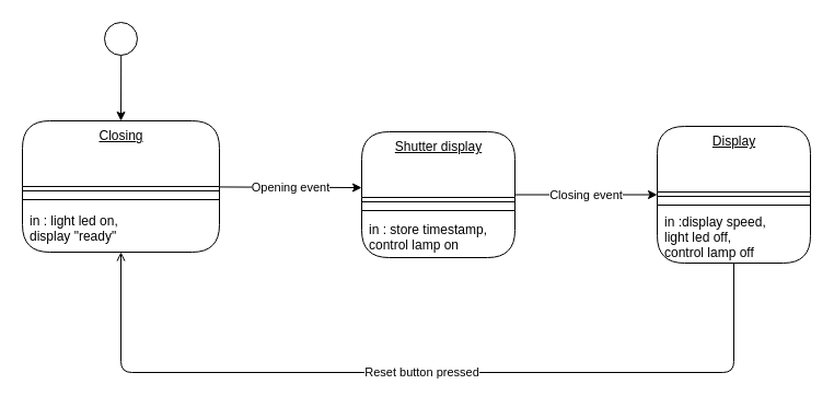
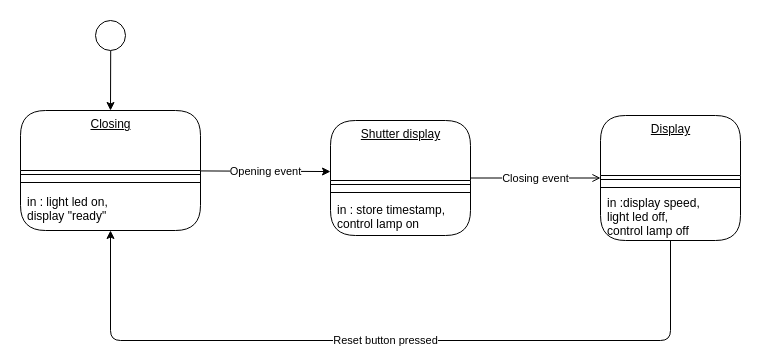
- <mxCell id="9" value="Closing event" style="edgeStyle=none;html=1;" edge="1" parent="1" source="10" target="15"><mxGeometry relative="1" as="geometry" /></mxCell>
+ <mxCell id="9" value="Closing event" style="edgeStyle=none;html=1;endArrow=open;" edge="1" parent="1" source="10" target="15"><mxGeometry relative="1" as="geometry" /></mxCell>
- <mxCell id="14" value="Reset button pressed" style="edgeStyle=none;html=1;endArrow=open;" edge="1" parent="1" source="15" target="3"><mxGeometry relative="1" as="geometry"><Array as="points"><mxPoint x="670" y="340" /><mxPoint x="110" y="340" /></Array></mxGeometry></mxCell>
+ <mxCell id="14" value="Reset button pressed" style="edgeStyle=none;html=1;" edge="1" parent="1" source="15" target="3"><mxGeometry relative="1" as="geometry"><Array as="points"><mxPoint x="670" y="340" /><mxPoint x="110" y="340" /></Array></mxGeometry></mxCell>
